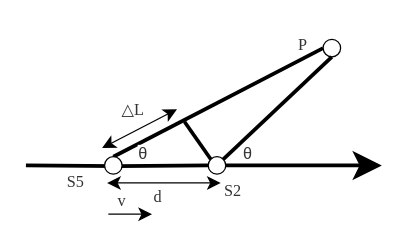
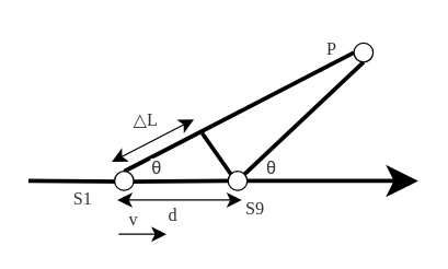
- <mxCell id="18" value="&lt;font color=&quot;#333333&quot; face=&quot;Times New Roman&quot;&gt;&lt;span style=&quot;font-size: 13px ; background-color: rgb(255 , 255 , 255)&quot;&gt;S5&lt;/span&gt;&lt;/font&gt;" style="text;html=1;strokeColor=none;fillColor=none;align=center;verticalAlign=middle;whiteSpace=wrap;rounded=0;" vertex="1" parent="1"><mxGeometry x="30" y="130" width="60" height="30" as="geometry" /></mxCell>
+ <mxCell id="18" value="&lt;font color=&quot;#333333&quot; face=&quot;Times New Roman&quot;&gt;&lt;span style=&quot;font-size: 13px ; background-color: rgb(255 , 255 , 255)&quot;&gt;S1&lt;/span&gt;&lt;/font&gt;" style="text;html=1;strokeColor=none;fillColor=none;align=center;verticalAlign=middle;whiteSpace=wrap;rounded=0;" vertex="1" parent="1"><mxGeometry x="30" y="130" width="60" height="30" as="geometry" /></mxCell>
- <mxCell id="19" value="&lt;font color=&quot;#333333&quot; face=&quot;Times New Roman&quot;&gt;&lt;span style=&quot;font-size: 13px ; background-color: rgb(255 , 255 , 255)&quot;&gt;S2&lt;/span&gt;&lt;/font&gt;" style="text;html=1;strokeColor=none;fillColor=none;align=center;verticalAlign=middle;whiteSpace=wrap;rounded=0;" vertex="1" parent="1"><mxGeometry x="156" y="137" width="60" height="30" as="geometry" /></mxCell>
+ <mxCell id="19" value="&lt;font color=&quot;#333333&quot; face=&quot;Times New Roman&quot;&gt;&lt;span style=&quot;font-size: 13px ; background-color: rgb(255 , 255 , 255)&quot;&gt;S9&lt;/span&gt;&lt;/font&gt;" style="text;html=1;strokeColor=none;fillColor=none;align=center;verticalAlign=middle;whiteSpace=wrap;rounded=0;" vertex="1" parent="1"><mxGeometry x="156" y="137" width="60" height="30" as="geometry" /></mxCell>
